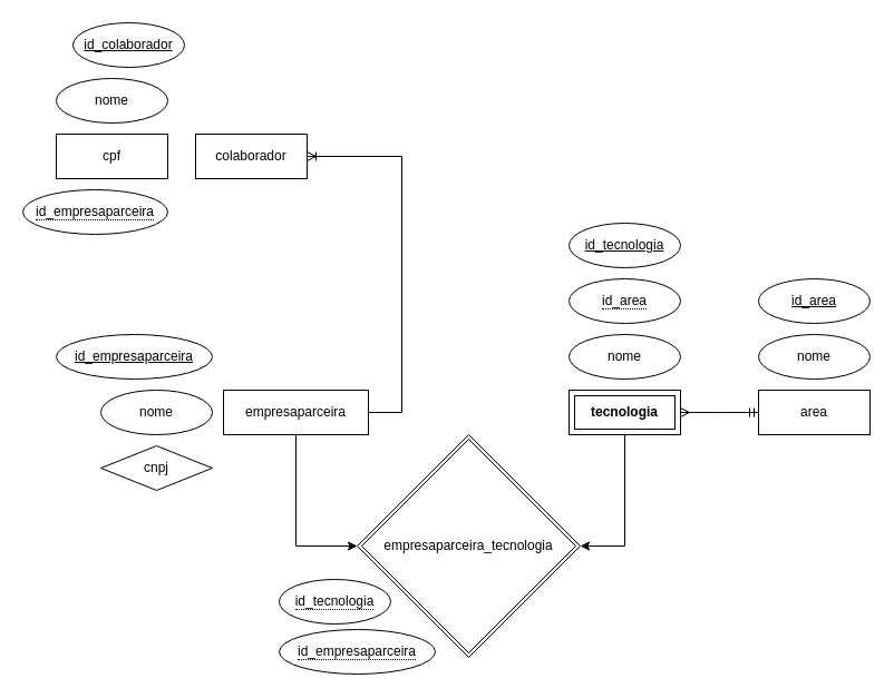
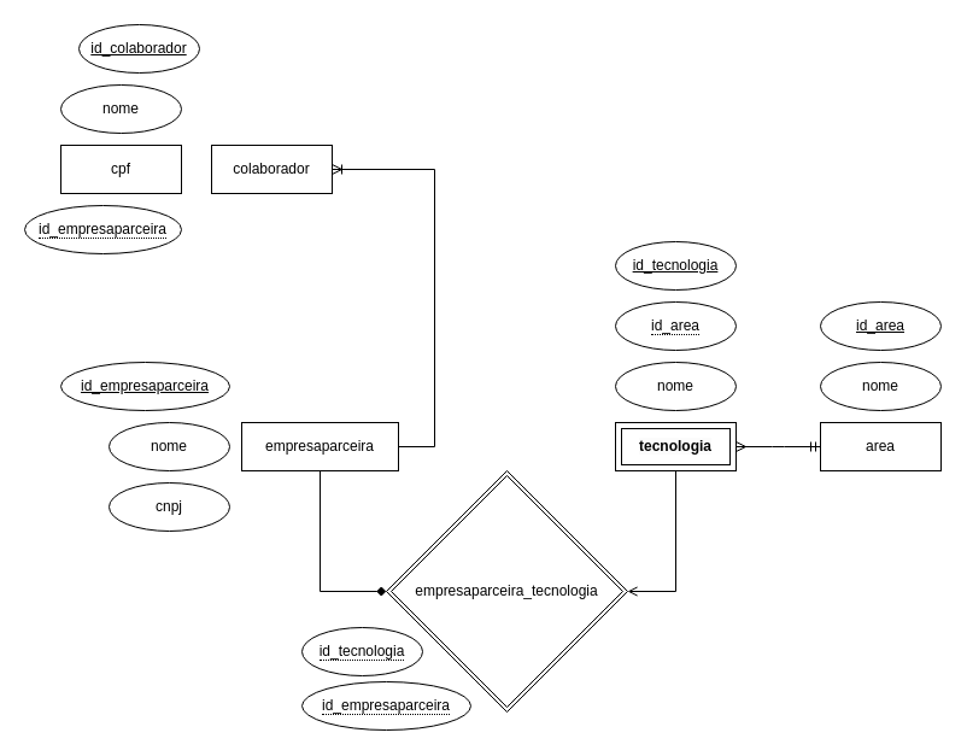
- <mxCell id="19" value="cnpj" style="rhombus;whiteSpace=wrap;html=1;align=center;" parent="1" vertex="1"><mxGeometry x="90" y="400" width="100" height="40" as="geometry" /></mxCell>
+ <mxCell id="19" value="cnpj" style="ellipse;whiteSpace=wrap;html=1;align=center;" parent="1" vertex="1"><mxGeometry x="90" y="400" width="100" height="40" as="geometry" /></mxCell>
- <mxCell id="2" style="edgeStyle=orthogonalEdgeStyle;rounded=0;orthogonalLoop=1;jettySize=auto;html=1;entryX=0;entryY=0.5;entryDx=0;entryDy=0;" parent="1" source="3" target="9" edge="1"><mxGeometry relative="1" as="geometry" /></mxCell>
+ <mxCell id="2" style="edgeStyle=orthogonalEdgeStyle;rounded=0;orthogonalLoop=1;jettySize=auto;html=1;entryX=0;entryY=0.5;entryDx=0;entryDy=0;endArrow=diamond;" parent="1" source="3" target="9" edge="1"><mxGeometry relative="1" as="geometry" /></mxCell>
- <mxCell id="4" style="edgeStyle=orthogonalEdgeStyle;rounded=0;orthogonalLoop=1;jettySize=auto;html=1;entryX=1;entryY=0.5;entryDx=0;entryDy=0;" parent="1" source="5" target="9" edge="1"><mxGeometry relative="1" as="geometry" /></mxCell>
+ <mxCell id="4" style="edgeStyle=orthogonalEdgeStyle;rounded=0;orthogonalLoop=1;jettySize=auto;html=1;entryX=1;entryY=0.5;entryDx=0;entryDy=0;endArrow=open;" parent="1" source="5" target="9" edge="1"><mxGeometry relative="1" as="geometry" /></mxCell>
